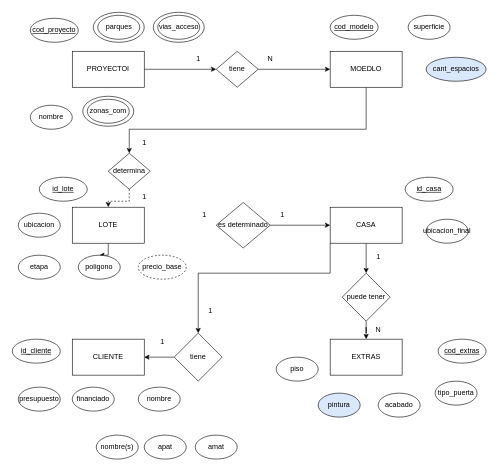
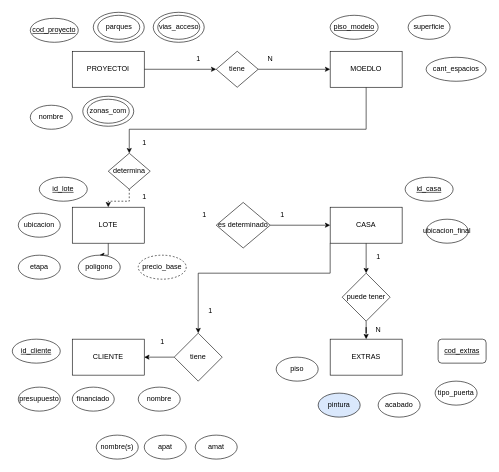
- <mxCell id="23" value="&lt;u&gt;cod_modelo&lt;/u&gt;" style="ellipse;whiteSpace=wrap;html=1;" vertex="1" parent="1"><mxGeometry x="550" y="25" width="80" height="40" as="geometry" /></mxCell>
+ <mxCell id="23" value="&lt;u&gt;piso_modelo&lt;/u&gt;" style="ellipse;whiteSpace=wrap;html=1;" vertex="1" parent="1"><mxGeometry x="550" y="25" width="80" height="40" as="geometry" /></mxCell>
- <mxCell id="25" value="cant_espacios" style="ellipse;whiteSpace=wrap;html=1;fillColor=#dae8fc;" vertex="1" parent="1"><mxGeometry x="710" y="95" width="100" height="40" as="geometry" /></mxCell>
+ <mxCell id="25" value="cant_espacios" style="ellipse;whiteSpace=wrap;html=1;" vertex="1" parent="1"><mxGeometry x="710" y="95" width="100" height="40" as="geometry" /></mxCell>
- <mxCell id="58" value="&lt;u&gt;cod_extras&lt;/u&gt;" style="ellipse;whiteSpace=wrap;html=1;" vertex="1" parent="1"><mxGeometry x="730" y="565" width="80" height="40" as="geometry" /></mxCell>
+ <mxCell id="58" value="&lt;u&gt;cod_extras&lt;/u&gt;" style="whiteSpace=wrap;html=1;rounded=1;" vertex="1" parent="1"><mxGeometry x="730" y="565" width="80" height="40" as="geometry" /></mxCell>
